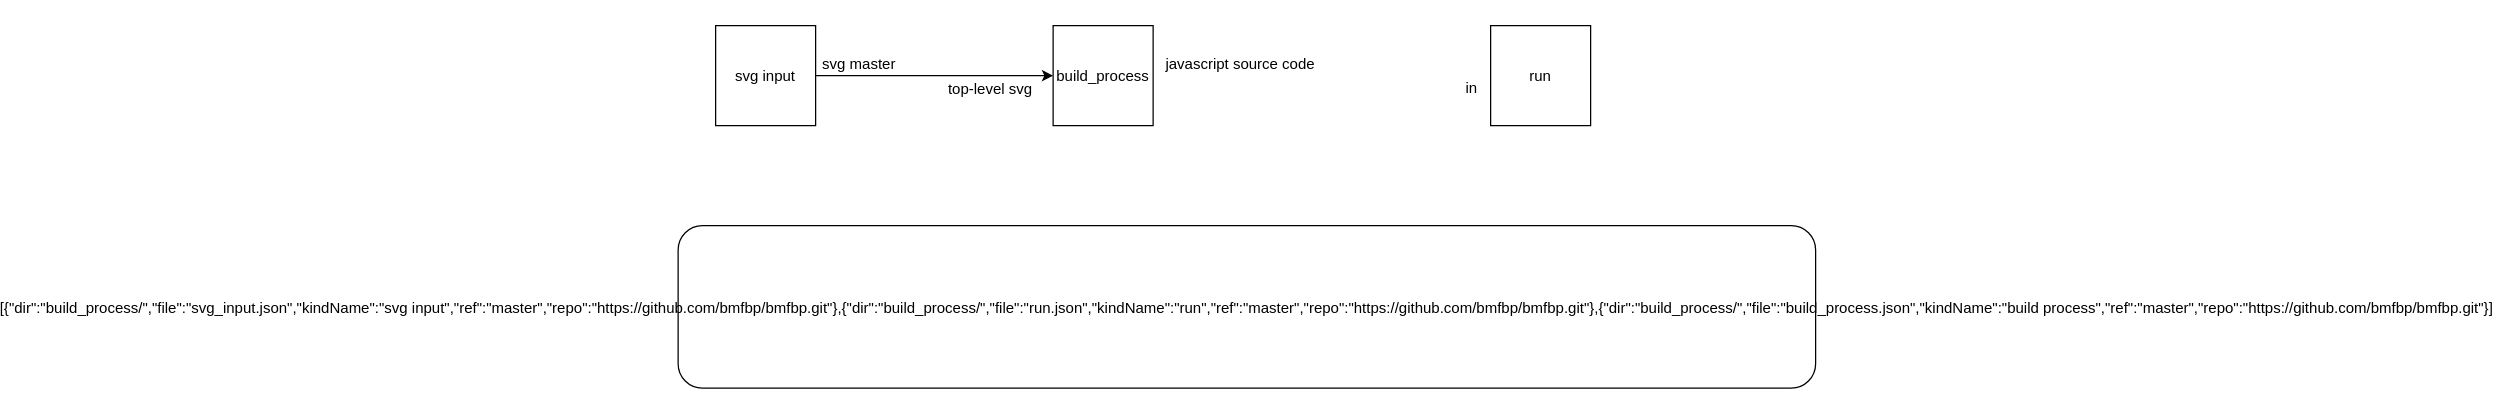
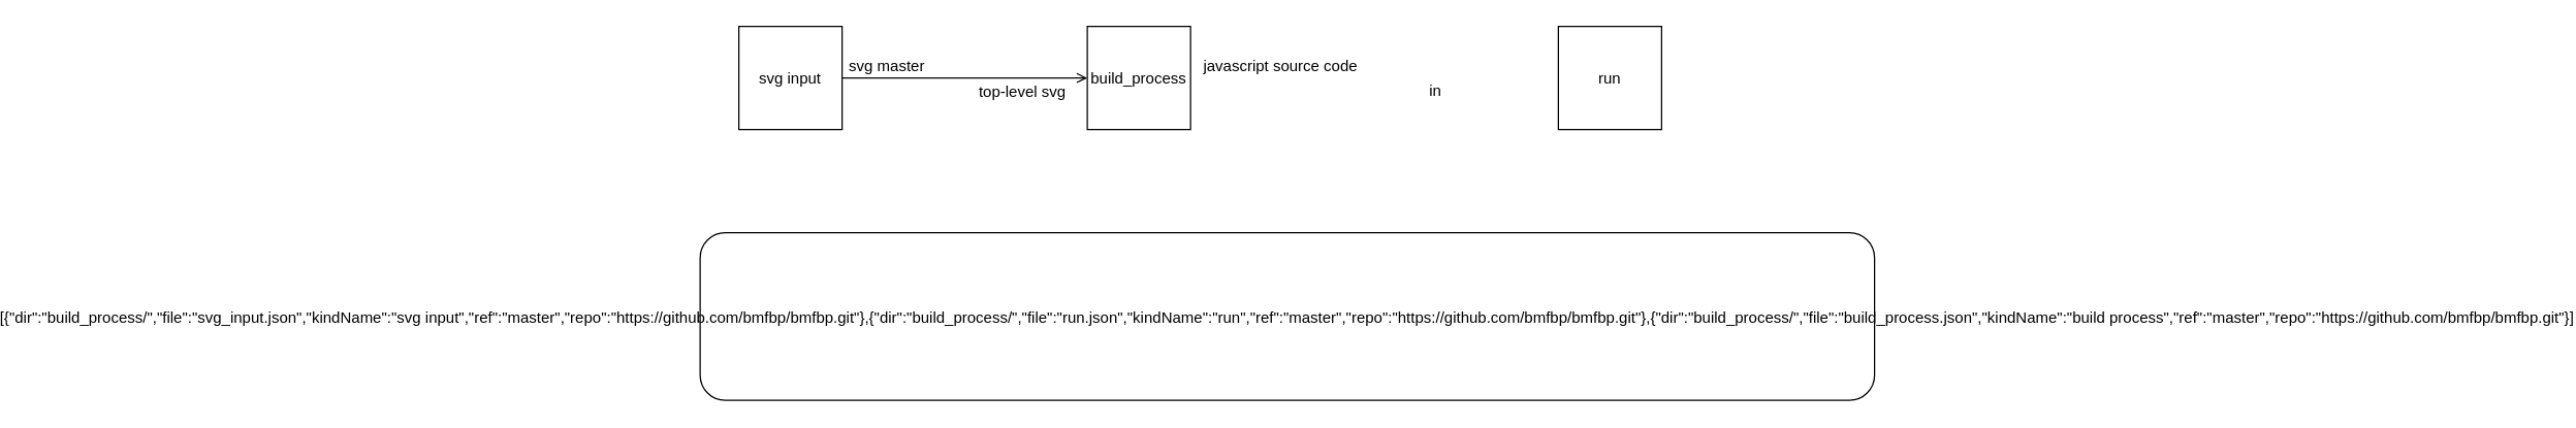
- <mxCell id="2" style="edgeStyle=orthogonalEdgeStyle;rounded=0;orthogonalLoop=1;jettySize=auto;html=1;exitX=1;exitY=0.5;exitDx=0;exitDy=0;entryX=0;entryY=0.5;entryDx=0;entryDy=0;" parent="1" source="3" target="4" edge="1"><mxGeometry relative="1" as="geometry" /></mxCell>
+ <mxCell id="2" style="edgeStyle=orthogonalEdgeStyle;rounded=0;orthogonalLoop=1;jettySize=auto;html=1;exitX=1;exitY=0.5;exitDx=0;exitDy=0;entryX=0;entryY=0.5;entryDx=0;entryDy=0;endArrow=open;" parent="1" source="3" target="4" edge="1"><mxGeometry relative="1" as="geometry" /></mxCell>
- <mxCell id="8" value="run" style="aspect=fixed;" parent="1" vertex="1"><mxGeometry x="670" y="20" width="80" height="80" as="geometry" /></mxCell>
+ <mxCell id="8" value="run" style="aspect=fixed;" parent="1" vertex="1"><mxGeometry x="685" y="20" width="80" height="80" as="geometry" /></mxCell>
- <mxCell id="10" value="in" style="text;html=1;strokeColor=none;fillColor=none;align=center;verticalAlign=middle;whiteSpace=wrap;rounded=0;" parent="1" vertex="1"><mxGeometry x="640" y="60" width="30" height="20" as="geometry" /></mxCell>
+ <mxCell id="10" value="in" style="text;html=1;strokeColor=none;fillColor=none;align=center;verticalAlign=middle;whiteSpace=wrap;rounded=0;" parent="1" vertex="1"><mxGeometry x="575" y="60" width="30" height="20" as="geometry" /></mxCell>
